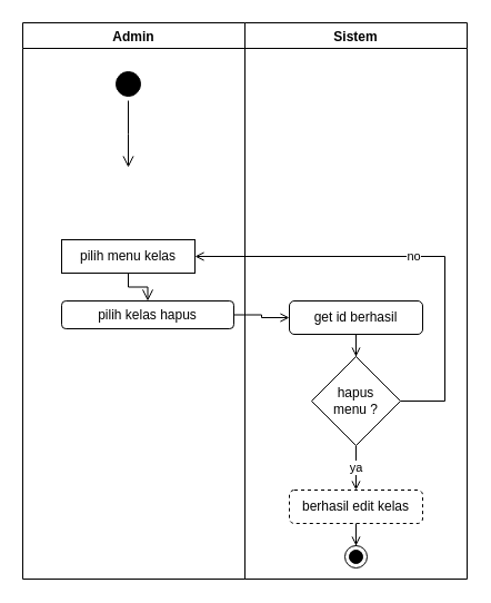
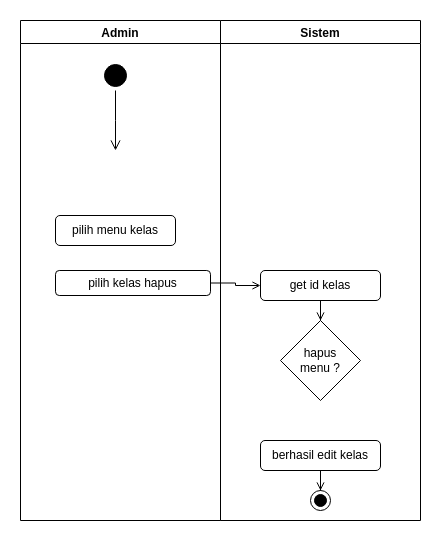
- <mxCell id="5" value="pilih menu kelas" style="whiteSpace=wrap;html=1;strokeColor=#000000;rounded=0;" vertex="1" parent="2"><mxGeometry x="35" y="195" width="120" height="30" as="geometry" /></mxCell>
+ <mxCell id="5" value="pilih menu kelas" style="rounded=1;whiteSpace=wrap;html=1;strokeColor=#000000;" vertex="1" parent="2"><mxGeometry x="35" y="195" width="120" height="30" as="geometry" /></mxCell>
- <mxCell id="17" value="no" style="edgeStyle=orthogonalEdgeStyle;rounded=0;orthogonalLoop=1;jettySize=auto;html=1;exitX=1;exitY=0.5;exitDx=0;exitDy=0;entryX=1;entryY=0.5;entryDx=0;entryDy=0;endArrow=open;endFill=0;" edge="1" parent="1" source="15" target="5"><mxGeometry relative="1" as="geometry"><Array as="points"><mxPoint x="400" y="360" /><mxPoint x="400" y="230" /></Array></mxGeometry></mxCell>
- <mxCell id="7" value="" style="edgeStyle=orthogonalEdgeStyle;html=1;verticalAlign=bottom;endArrow=open;endSize=8;strokeColor=#000000;rounded=0;entryX=0.5;entryY=0;entryDx=0;entryDy=0;exitX=0.5;exitY=1;exitDx=0;exitDy=0;" edge="1" parent="2" source="5" target="6"><mxGeometry relative="1" as="geometry"><mxPoint x="105" y="205" as="targetPoint" /><mxPoint x="100" y="230" as="sourcePoint" /></mxGeometry></mxCell>
- <mxCell id="11" value="get id berhasil" style="rounded=1;whiteSpace=wrap;html=1;strokeColor=#000000;" vertex="1" parent="8"><mxGeometry x="40" y="250" width="120" height="30" as="geometry" /></mxCell>
+ <mxCell id="11" value="get id kelas" style="rounded=1;whiteSpace=wrap;html=1;strokeColor=#000000;" vertex="1" parent="8"><mxGeometry x="40" y="250" width="120" height="30" as="geometry" /></mxCell>
- <mxCell id="14" value="ya" style="edgeStyle=orthogonalEdgeStyle;rounded=0;orthogonalLoop=1;jettySize=auto;html=1;exitX=0.5;exitY=1;exitDx=0;exitDy=0;entryX=0.5;entryY=0;entryDx=0;entryDy=0;endArrow=open;endFill=0;" edge="1" parent="8" source="15" target="13"><mxGeometry relative="1" as="geometry" /></mxCell>
- <mxCell id="13" value="berhasil edit kelas" style="rounded=1;whiteSpace=wrap;html=1;strokeColor=#000000;dashed=1;" vertex="1" parent="8"><mxGeometry x="40" y="420" width="120" height="30" as="geometry" /></mxCell>
+ <mxCell id="13" value="berhasil edit kelas" style="rounded=1;whiteSpace=wrap;html=1;strokeColor=#000000;" vertex="1" parent="8"><mxGeometry x="40" y="420" width="120" height="30" as="geometry" /></mxCell>
